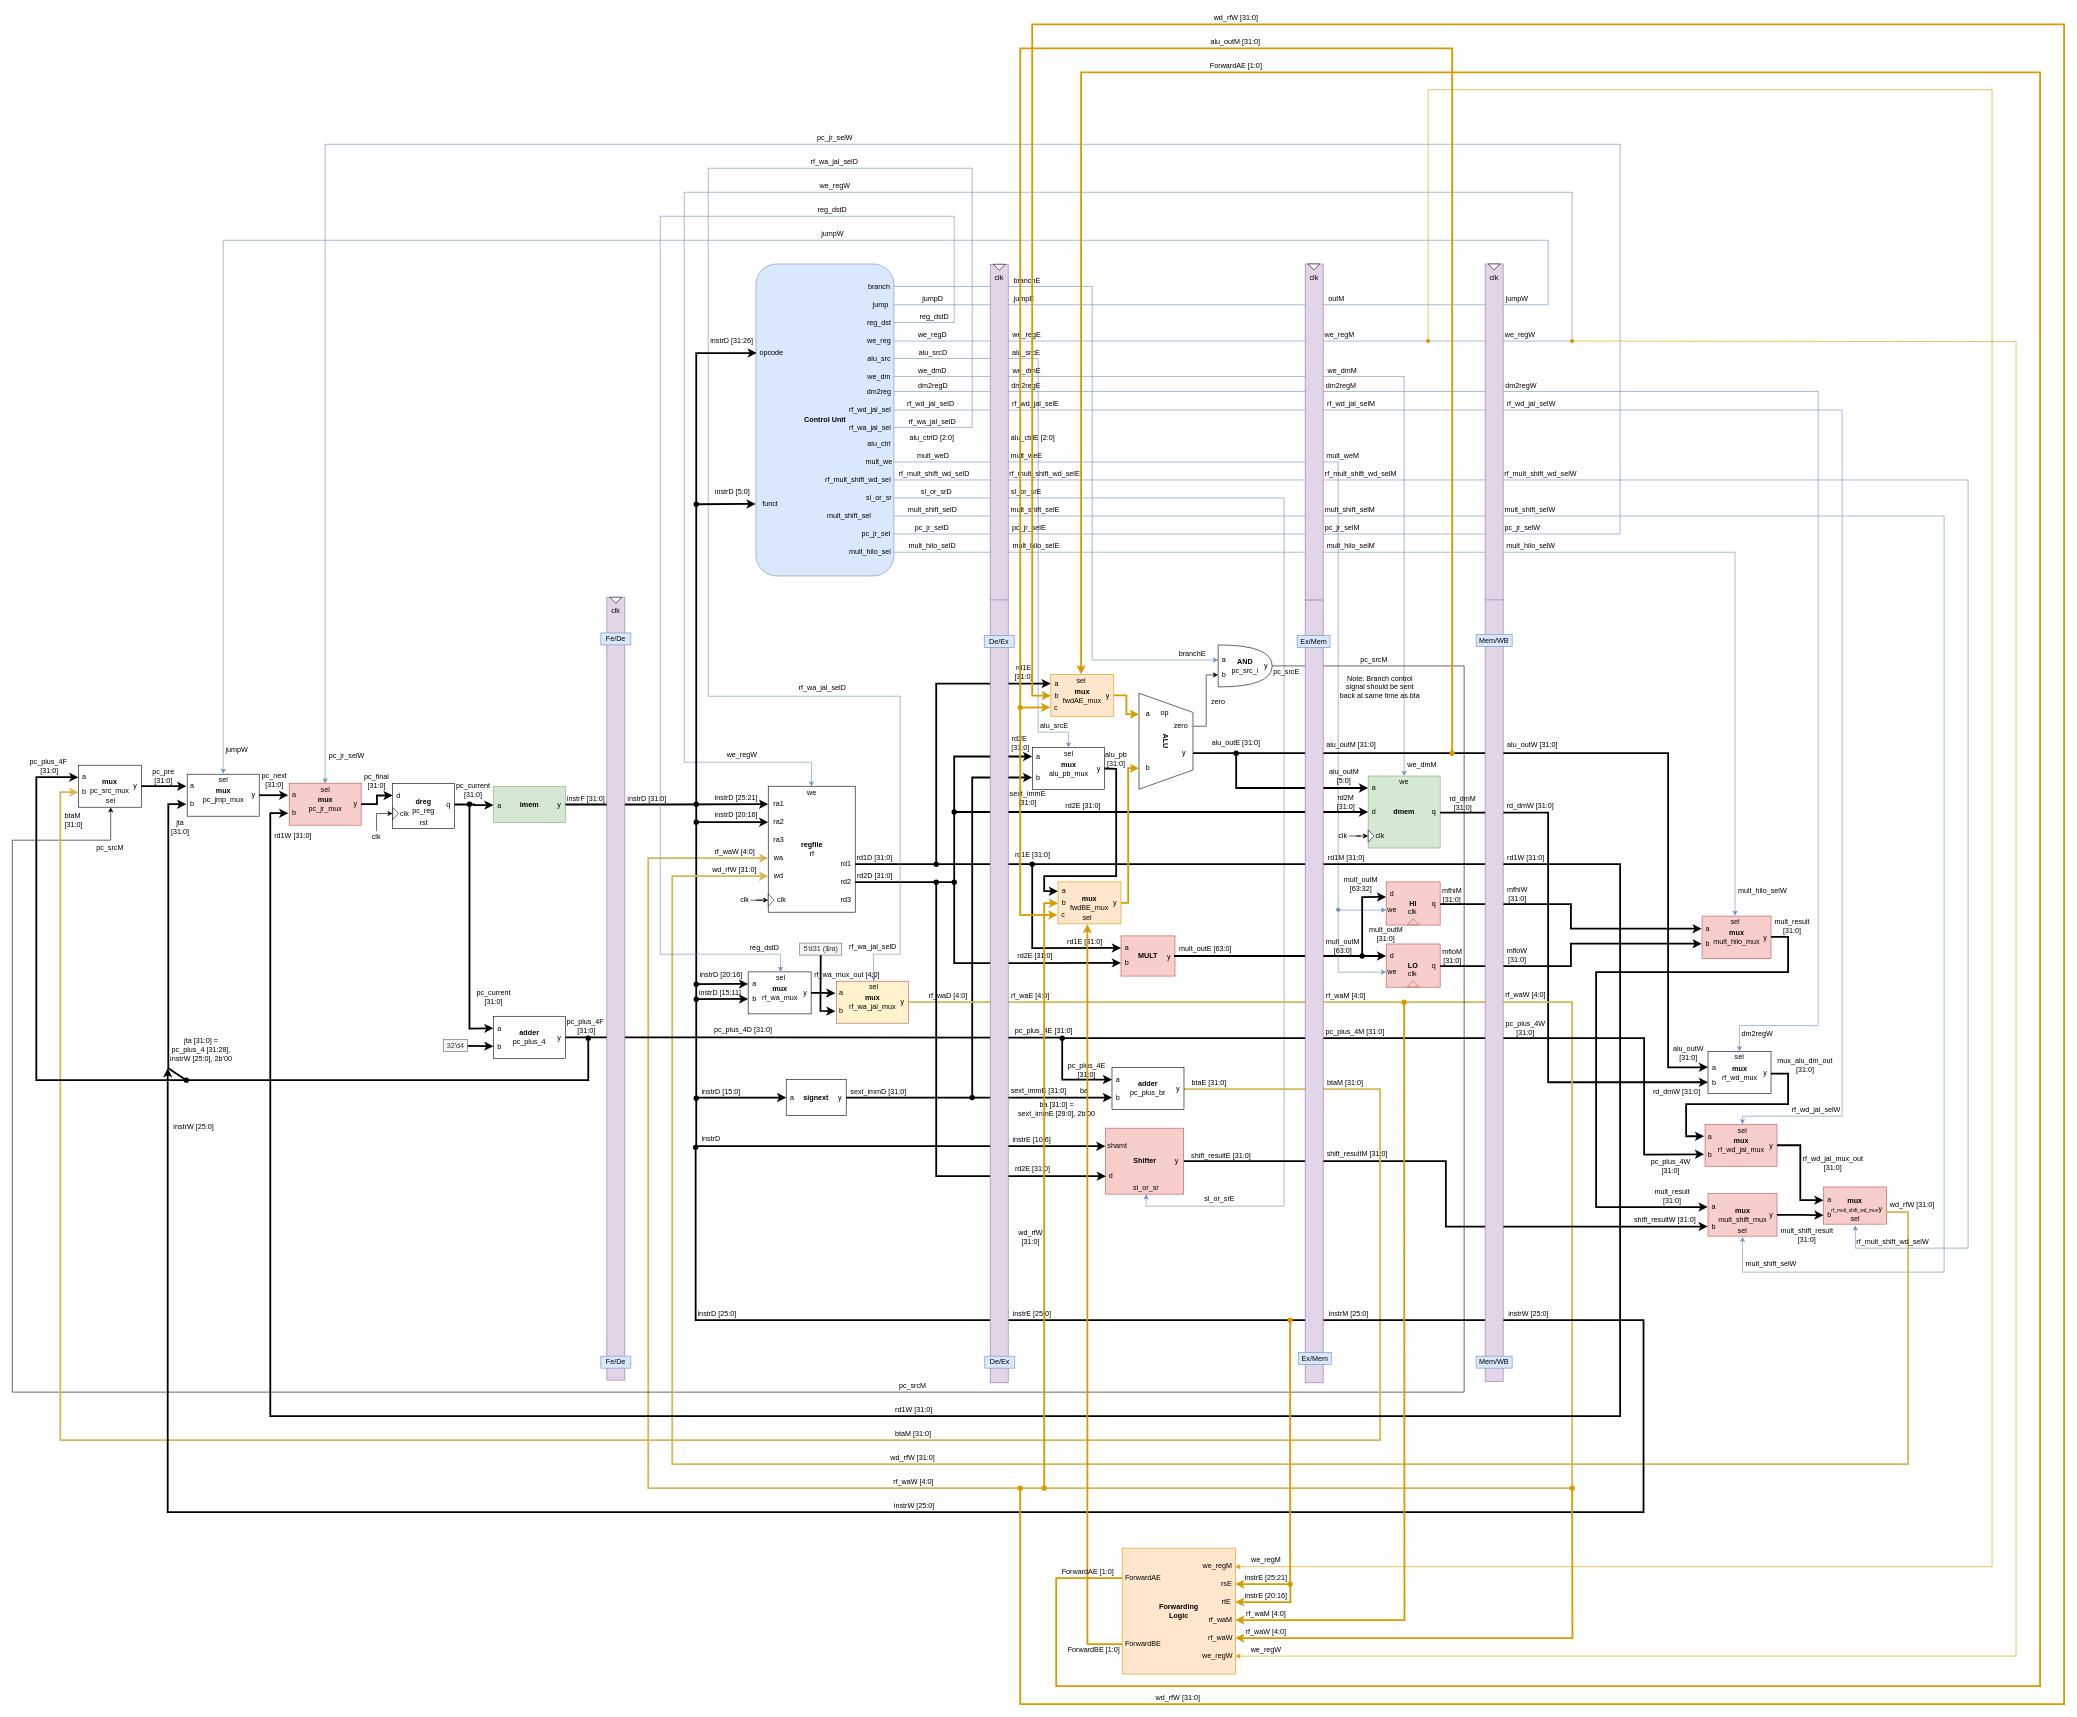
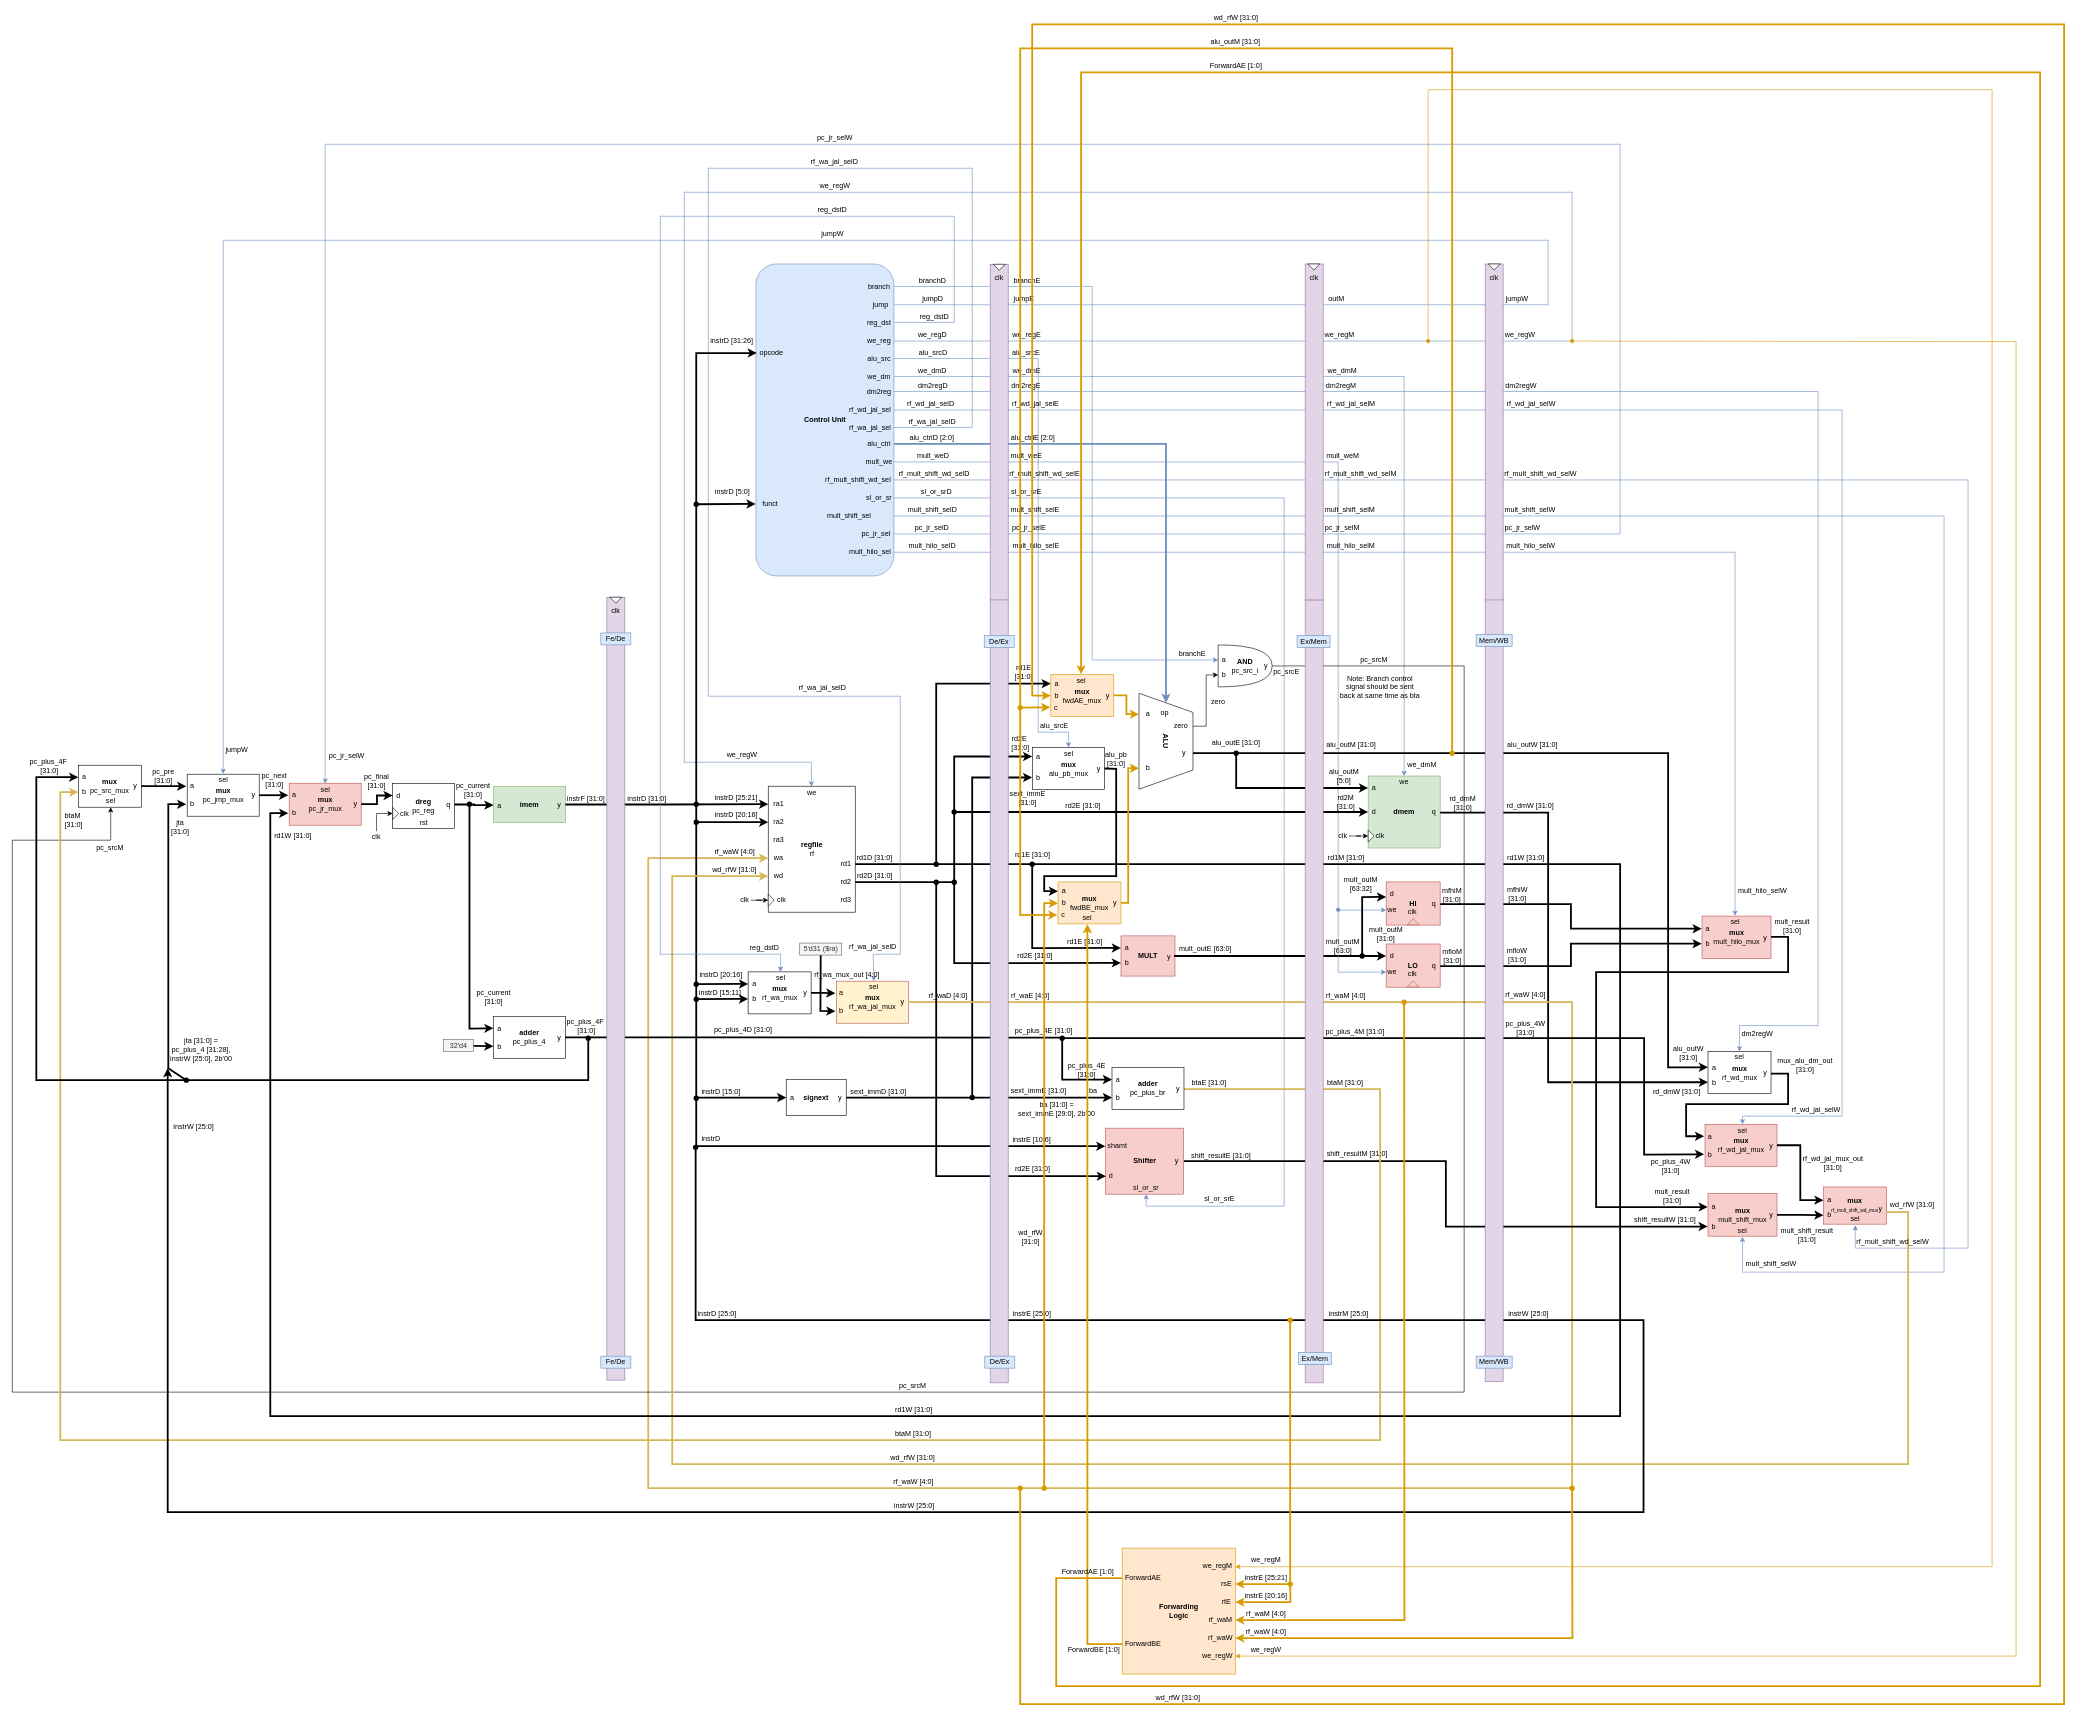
+ <mxCell id="313" value="branchD" style="text;html=1;strokeColor=none;fillColor=none;align=center;verticalAlign=middle;whiteSpace=wrap;rounded=0;" parent="1" vertex="1"><mxGeometry x="1529" y="457" width="50" height="20" as="geometry" /></mxCell>
+ <mxCell id="10" value="" style="edgeStyle=orthogonalEdgeStyle;rounded=0;orthogonalLoop=1;jettySize=auto;html=1;strokeColor=#6c8ebf;strokeWidth=3;entryX=0;entryY=0.5;entryDx=0;entryDy=0;fillColor=#dae8fc;" parent="1" source="213" target="116" edge="1"><mxGeometry relative="1" as="geometry"><mxPoint x="1930" y="1030" as="targetPoint" /></mxGeometry></mxCell>
- <mxCell id="103" value="32'd4" style="text;html=1;align=center;verticalAlign=middle;whiteSpace=wrap;rounded=0;fillColor=#f5f5f5;strokeColor=#666666;fontColor=#333333;" parent="1" vertex="1"><mxGeometry x="739" y="1732.5" width="40" height="20" as="geometry" /></mxCell>
+ <mxCell id="103" value="32'd4" style="text;html=1;align=center;verticalAlign=middle;whiteSpace=wrap;rounded=0;fillColor=#f5f5f5;strokeColor=#666666;fontColor=#333333;" parent="1" vertex="1"><mxGeometry x="739" y="1732.5" width="50" height="20" as="geometry" /></mxCell>
- <mxCell id="403" value="ba&amp;nbsp;" style="text;html=1;strokeColor=none;fillColor=none;align=center;verticalAlign=middle;whiteSpace=wrap;rounded=0;" parent="1" vertex="1"><mxGeometry x="1795" y="1808" width="27" height="20" as="geometry" /></mxCell>
+ <mxCell id="403" value="ba&amp;nbsp;" style="text;html=1;strokeColor=none;fillColor=none;align=center;verticalAlign=middle;whiteSpace=wrap;rounded=0;" parent="1" vertex="1"><mxGeometry x="1810" y="1808" width="27" height="20" as="geometry" /></mxCell>
